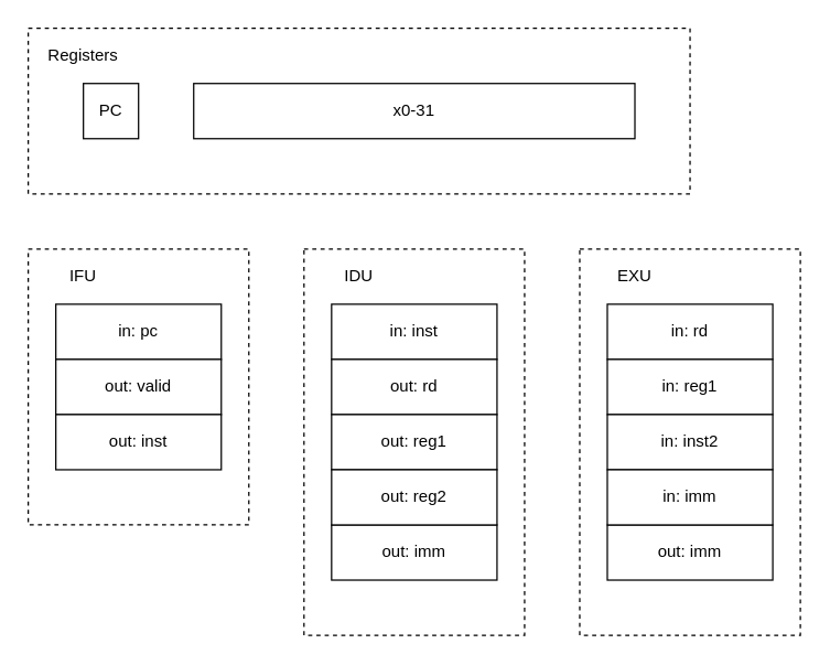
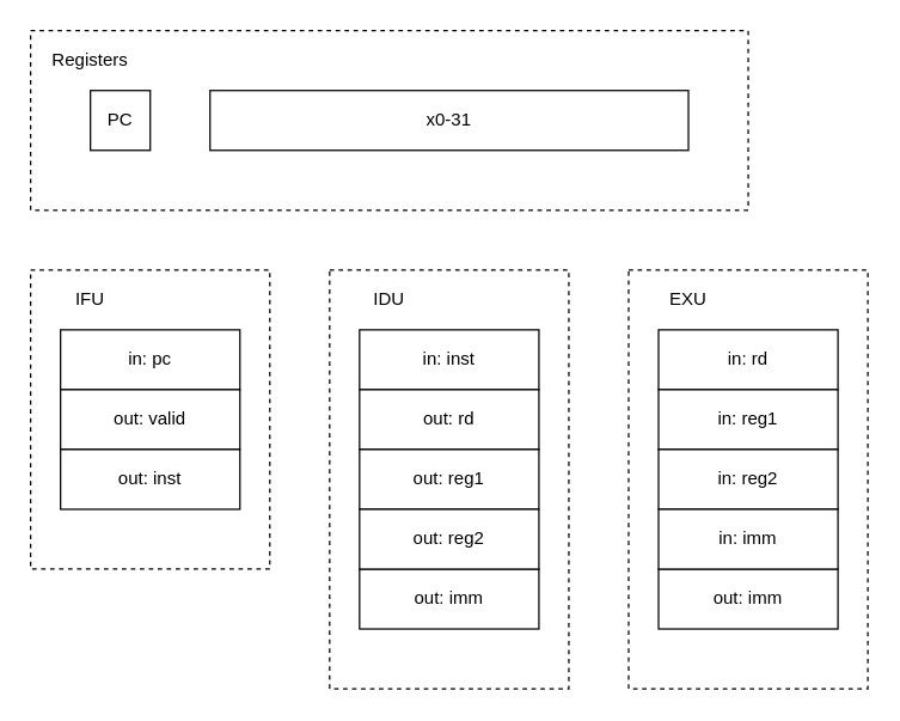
- <mxCell id="23" value="in: inst2" style="rounded=0;whiteSpace=wrap;html=1;" vertex="1" parent="1"><mxGeometry x="440" y="300" width="120" height="40" as="geometry" /></mxCell>
+ <mxCell id="23" value="in: reg2" style="rounded=0;whiteSpace=wrap;html=1;" vertex="1" parent="1"><mxGeometry x="440" y="300" width="120" height="40" as="geometry" /></mxCell>
